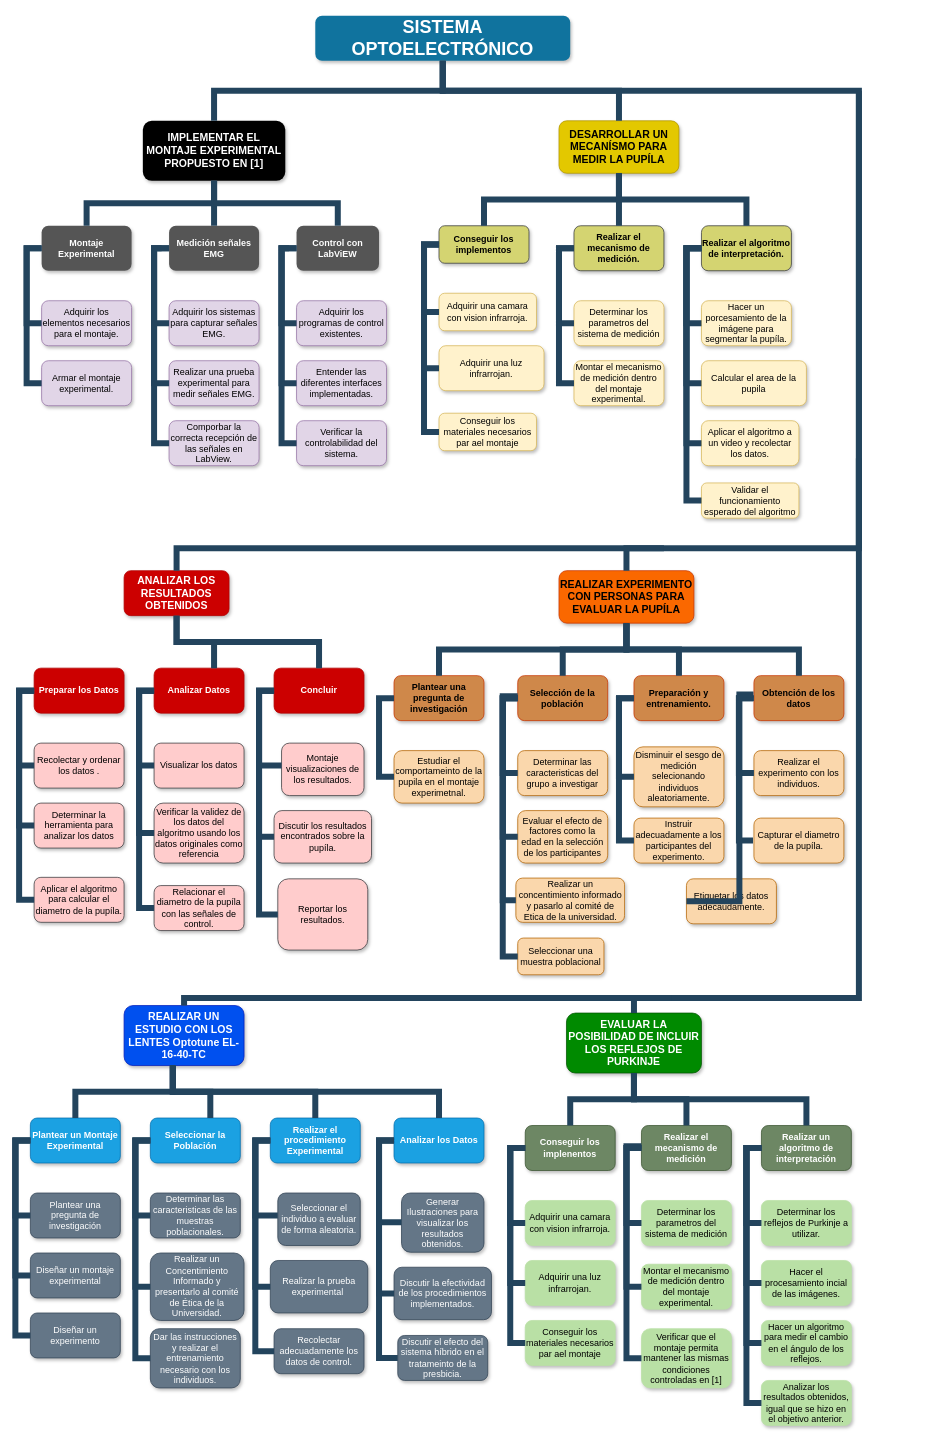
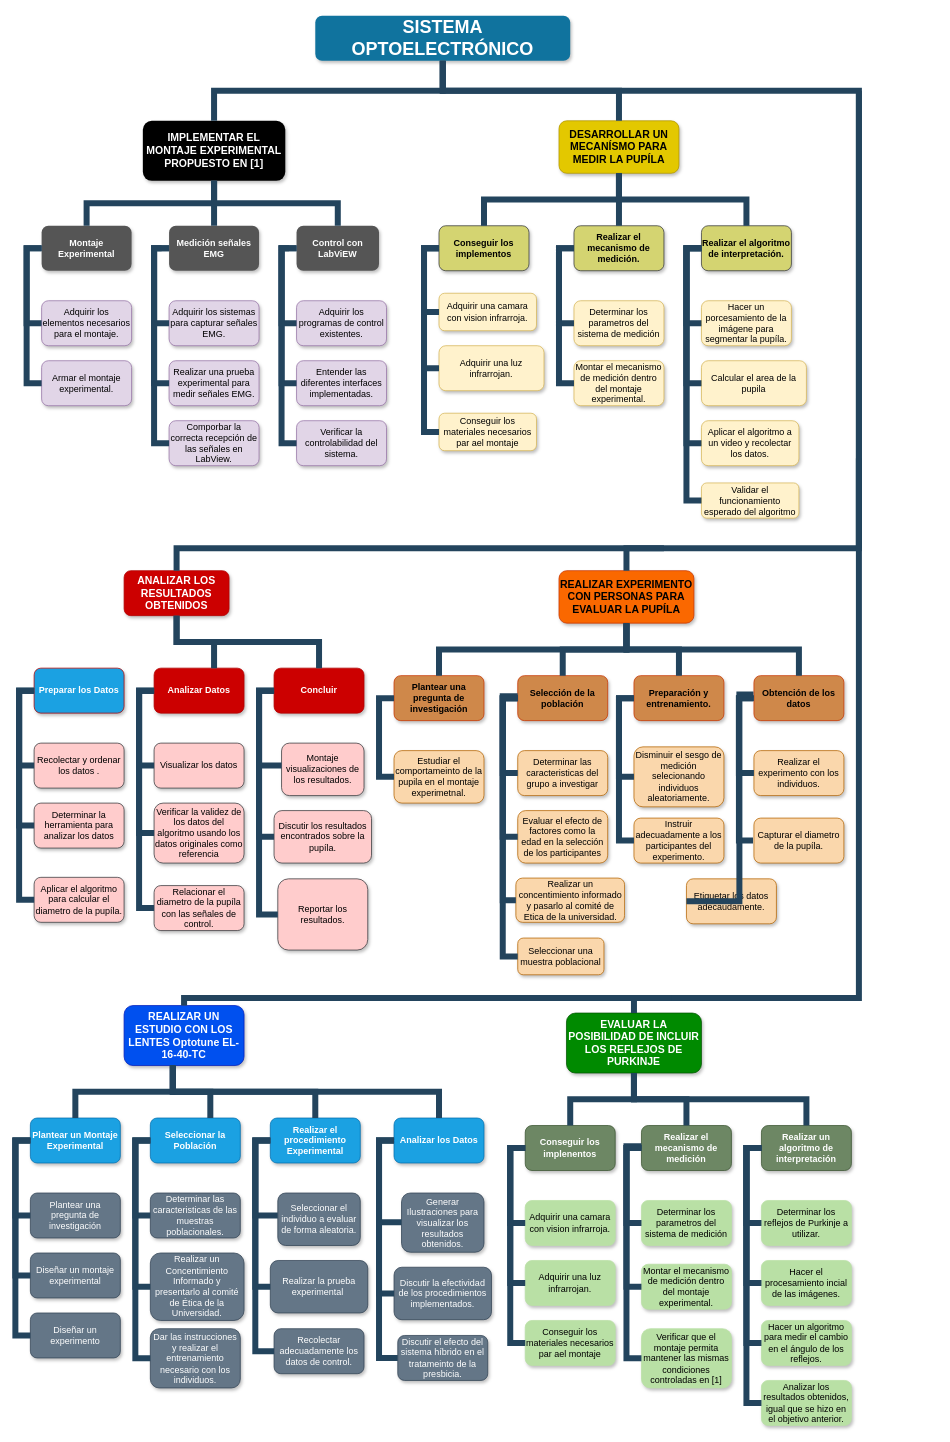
- <mxCell id="14" value="Conseguir los implementos" style="whiteSpace=wrap;rounded=1;fillColor=#D4D471;strokeColor=#36393d;shadow=1;fontColor=#000000;fontStyle=1;html=1;" parent="1" vertex="1"><mxGeometry x="585" y="300" width="120" height="50" as="geometry" /></mxCell>
+ <mxCell id="14" value="Conseguir los implementos" style="whiteSpace=wrap;rounded=1;fillColor=#D4D471;strokeColor=#36393d;shadow=1;fontColor=#000000;fontStyle=1;html=1;" parent="1" vertex="1"><mxGeometry x="585" y="300" width="120" height="60" as="geometry" /></mxCell>
- <mxCell id="36" value="Preparar los Datos" style="whiteSpace=wrap;rounded=1;fillColor=#CC0000;strokeColor=#B20000;shadow=1;fontColor=#ffffff;fontStyle=1;html=1;" parent="1" vertex="1"><mxGeometry x="45" y="890" width="120" height="60" as="geometry" /></mxCell>
+ <mxCell id="36" value="Preparar los Datos" style="whiteSpace=wrap;rounded=1;fillColor=#1ba1e2;strokeColor=#B20000;shadow=1;fontColor=#ffffff;fontStyle=1;html=1;" parent="1" vertex="1"><mxGeometry x="45" y="890" width="120" height="60" as="geometry" /></mxCell>
